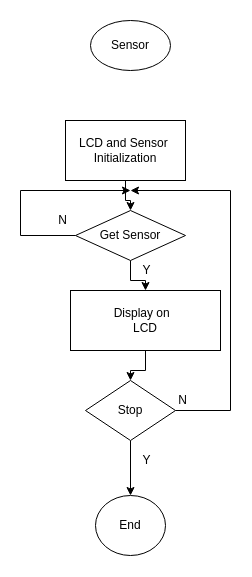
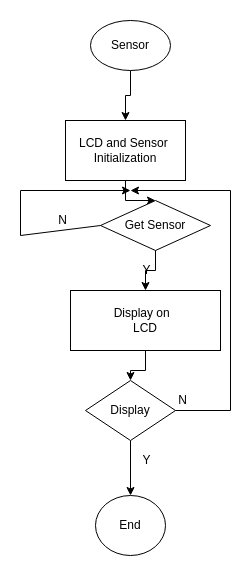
+ <mxCell id="2" style="edgeStyle=orthogonalEdgeStyle;rounded=0;orthogonalLoop=1;jettySize=auto;html=1;entryX=0.5;entryY=0;entryDx=0;entryDy=0;" edge="1" parent="1" source="3" target="6"><mxGeometry relative="1" as="geometry" /></mxCell>
- <mxCell id="8" value="Get Sensor" style="rhombus;whiteSpace=wrap;html=1;" vertex="1" parent="1"><mxGeometry x="75" y="210" width="110" height="50" as="geometry" /></mxCell>
+ <mxCell id="8" value="Get Sensor" style="rhombus;whiteSpace=wrap;html=1;" vertex="1" parent="1"><mxGeometry x="100" y="200" width="110" height="50" as="geometry" /></mxCell>
- <mxCell id="12" value="Stop" style="rhombus;whiteSpace=wrap;html=1;" vertex="1" parent="1"><mxGeometry x="85" y="380" width="90" height="60" as="geometry" /></mxCell>
+ <mxCell id="12" value="Display" style="rhombus;whiteSpace=wrap;html=1;" vertex="1" parent="1"><mxGeometry x="85" y="380" width="90" height="60" as="geometry" /></mxCell>
